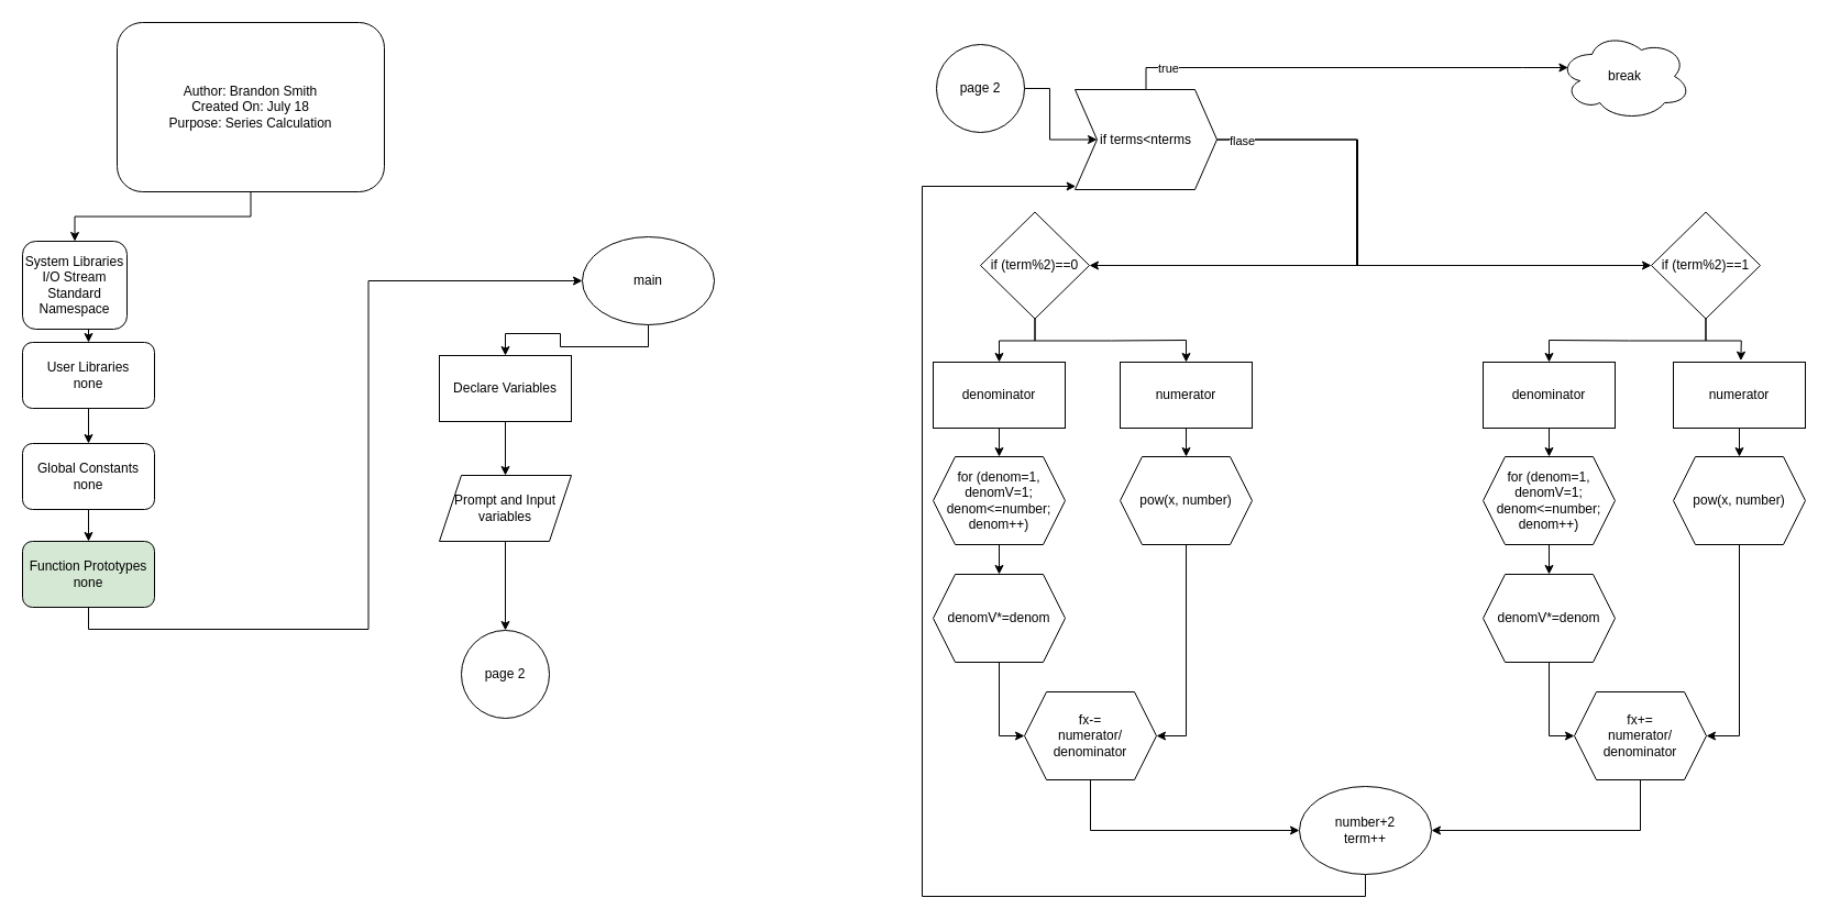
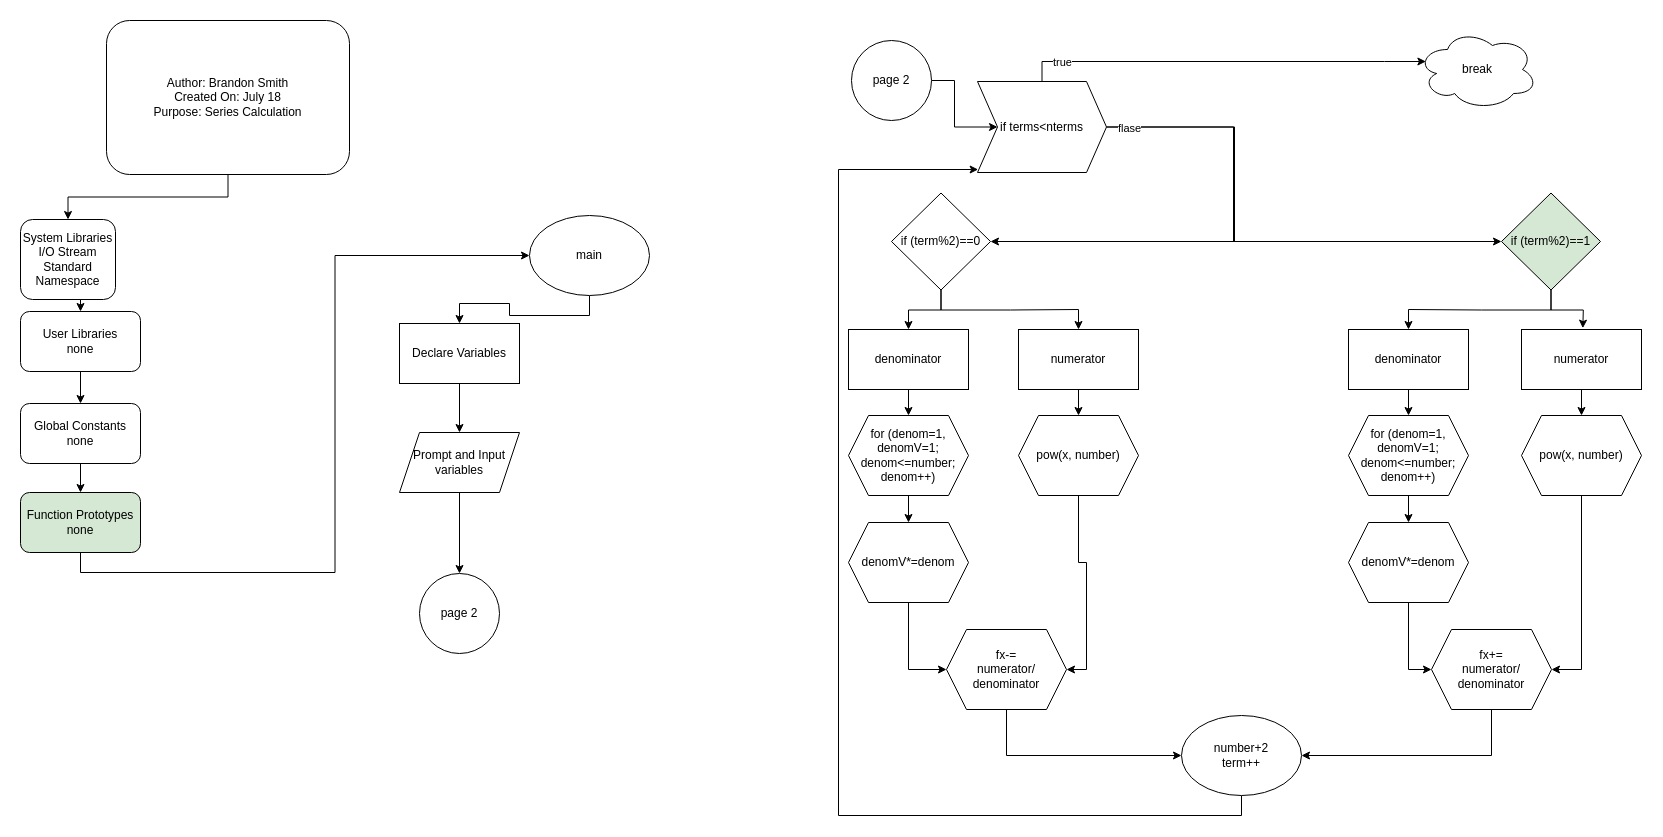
- <mxCell id="32" value="if (term%2)==1" style="rhombus;whiteSpace=wrap;html=1;" vertex="1" parent="1"><mxGeometry x="1501" y="192.5" width="99" height="97" as="geometry" /></mxCell>
+ <mxCell id="32" value="if (term%2)==1" style="rhombus;whiteSpace=wrap;html=1;fillColor=#d5e8d4;" vertex="1" parent="1"><mxGeometry x="1501" y="192.5" width="99" height="97" as="geometry" /></mxCell>
- <mxCell id="55" value="fx-=&lt;br&gt;numerator/&lt;br&gt;denominator" style="shape=hexagon;perimeter=hexagonPerimeter2;whiteSpace=wrap;html=1;fixedSize=1;" vertex="1" parent="1"><mxGeometry x="931" y="629" width="120" height="80" as="geometry" /></mxCell>
+ <mxCell id="55" value="fx-=&lt;br&gt;numerator/&lt;br&gt;denominator" style="shape=hexagon;perimeter=hexagonPerimeter2;whiteSpace=wrap;html=1;fixedSize=1;" vertex="1" parent="1"><mxGeometry x="946" y="629" width="120" height="80" as="geometry" /></mxCell>
